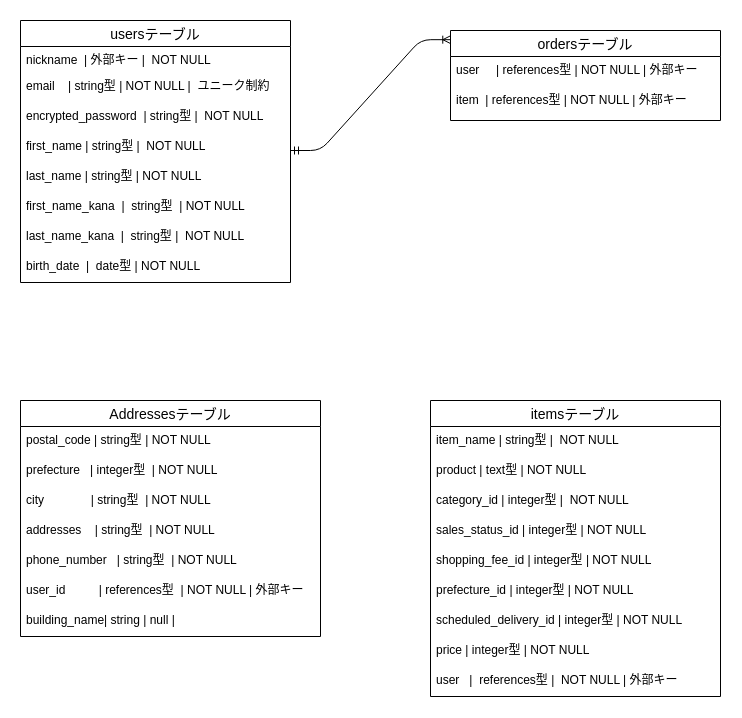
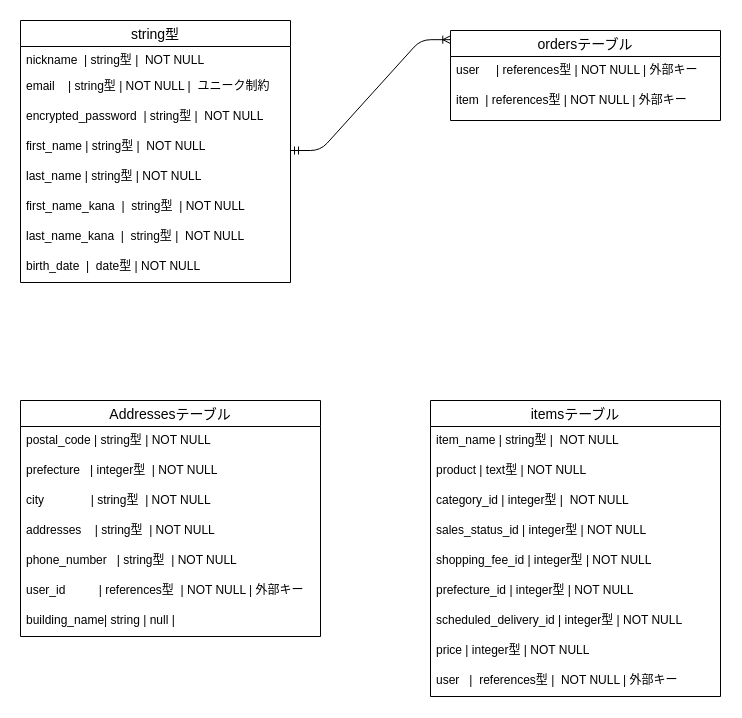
- <mxCell id="2" value="usersテーブル" style="swimlane;fontStyle=0;childLayout=stackLayout;horizontal=1;startSize=26;horizontalStack=0;resizeParent=1;resizeParentMax=0;resizeLast=0;collapsible=1;marginBottom=0;align=center;fontSize=14;" vertex="1" parent="1"><mxGeometry x="20" y="20" width="270" height="262" as="geometry" /></mxCell>
+ <mxCell id="2" value="string型" style="swimlane;fontStyle=0;childLayout=stackLayout;horizontal=1;startSize=26;horizontalStack=0;resizeParent=1;resizeParentMax=0;resizeLast=0;collapsible=1;marginBottom=0;align=center;fontSize=14;" vertex="1" parent="1"><mxGeometry x="20" y="20" width="270" height="262" as="geometry" /></mxCell>
- <mxCell id="3" value="nickname  | 外部キー |  NOT NULL" style="text;strokeColor=none;fillColor=none;spacingLeft=4;spacingRight=4;overflow=hidden;rotatable=0;points=[[0,0.5],[1,0.5]];portConstraint=eastwest;fontSize=12;" vertex="1" parent="2"><mxGeometry y="26" width="270" height="26" as="geometry" /></mxCell>
+ <mxCell id="3" value="nickname  | string型 |  NOT NULL" style="text;strokeColor=none;fillColor=none;spacingLeft=4;spacingRight=4;overflow=hidden;rotatable=0;points=[[0,0.5],[1,0.5]];portConstraint=eastwest;fontSize=12;" vertex="1" parent="2"><mxGeometry y="26" width="270" height="26" as="geometry" /></mxCell>
